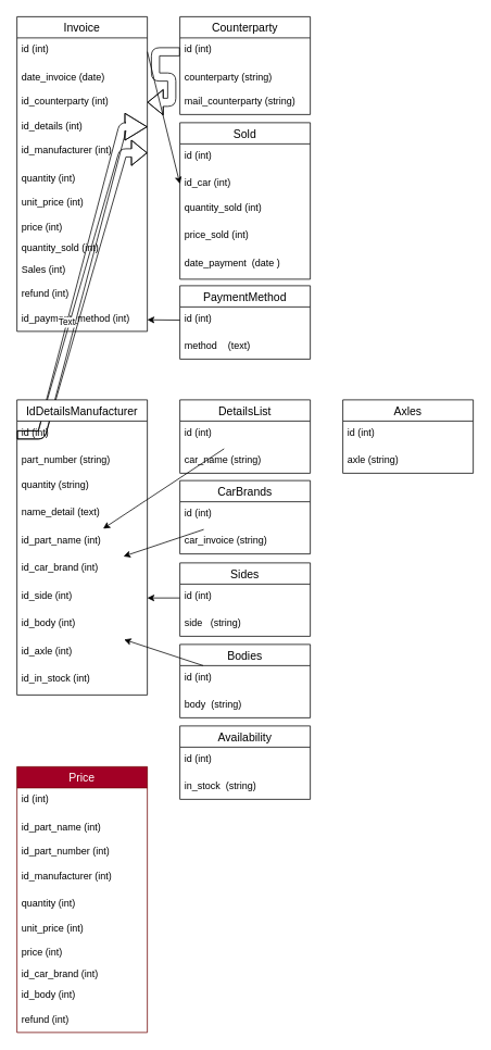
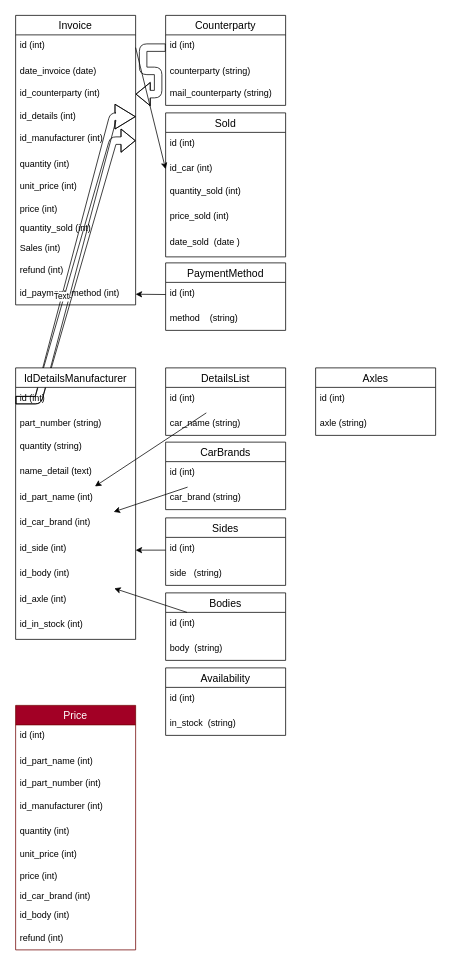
- <mxCell id="28" value="date_payment  (date )" style="text;strokeColor=none;fillColor=none;spacingLeft=4;spacingRight=4;overflow=hidden;rotatable=0;points=[[0,0.5],[1,0.5]];portConstraint=eastwest;fontSize=12;" parent="23" vertex="1"><mxGeometry y="158" width="160" height="34" as="geometry" /></mxCell>
+ <mxCell id="28" value="date_sold  (date )" style="text;strokeColor=none;fillColor=none;spacingLeft=4;spacingRight=4;overflow=hidden;rotatable=0;points=[[0,0.5],[1,0.5]];portConstraint=eastwest;fontSize=12;" parent="23" vertex="1"><mxGeometry y="158" width="160" height="34" as="geometry" /></mxCell>
- <mxCell id="55" value="method    (text)" style="text;strokeColor=none;fillColor=none;spacingLeft=4;spacingRight=4;overflow=hidden;rotatable=0;points=[[0,0.5],[1,0.5]];portConstraint=eastwest;fontSize=12;" parent="53" vertex="1"><mxGeometry y="60" width="160" height="30" as="geometry" /></mxCell>
+ <mxCell id="55" value="method    (string)" style="text;strokeColor=none;fillColor=none;spacingLeft=4;spacingRight=4;overflow=hidden;rotatable=0;points=[[0,0.5],[1,0.5]];portConstraint=eastwest;fontSize=12;" parent="53" vertex="1"><mxGeometry y="60" width="160" height="30" as="geometry" /></mxCell>
- <mxCell id="46" value="car_invoice (string)" style="text;strokeColor=none;fillColor=none;spacingLeft=4;spacingRight=4;overflow=hidden;rotatable=0;points=[[0,0.5],[1,0.5]];portConstraint=eastwest;fontSize=12;" parent="44" vertex="1"><mxGeometry y="60" width="160" height="30" as="geometry" /></mxCell>
+ <mxCell id="46" value="car_brand (string)" style="text;strokeColor=none;fillColor=none;spacingLeft=4;spacingRight=4;overflow=hidden;rotatable=0;points=[[0,0.5],[1,0.5]];portConstraint=eastwest;fontSize=12;" parent="44" vertex="1"><mxGeometry y="60" width="160" height="30" as="geometry" /></mxCell>
